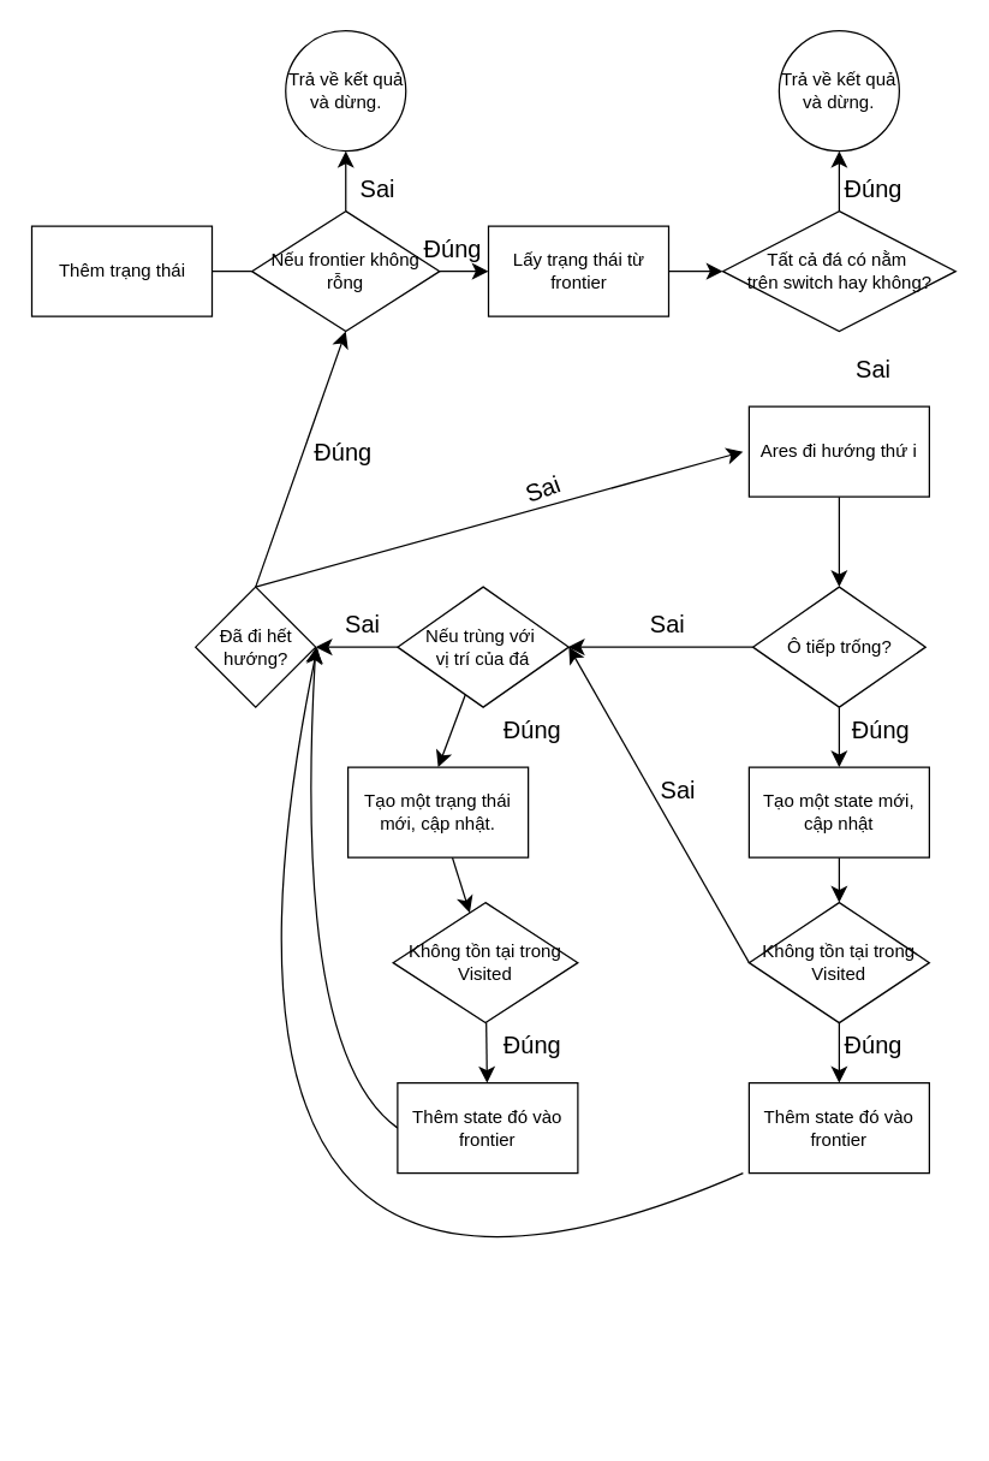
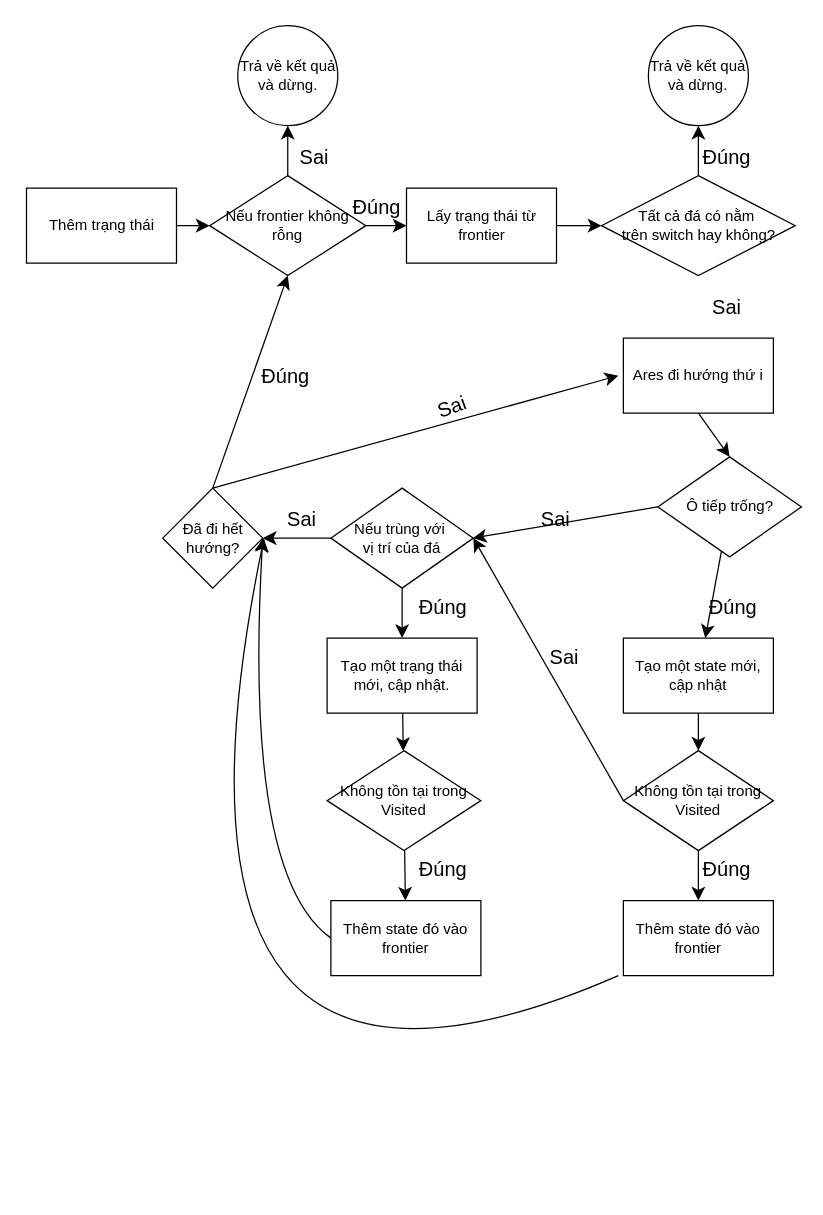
- <mxCell id="2" value="" style="edgeStyle=none;curved=1;rounded=0;orthogonalLoop=1;jettySize=auto;html=1;fontSize=12;startSize=8;endSize=8;endArrow=none;" edge="1" parent="1" source="3" target="6"><mxGeometry relative="1" as="geometry" /></mxCell>
+ <mxCell id="2" value="" style="edgeStyle=none;curved=1;rounded=0;orthogonalLoop=1;jettySize=auto;html=1;fontSize=12;startSize=8;endSize=8;" edge="1" parent="1" source="3" target="6"><mxGeometry relative="1" as="geometry" /></mxCell>
- <mxCell id="17" value="Ô tiếp trống?" style="rhombus;whiteSpace=wrap;html=1;" vertex="1" parent="1"><mxGeometry x="500.5" y="390" width="115" height="80" as="geometry" /></mxCell>
+ <mxCell id="17" value="Ô tiếp trống?" style="rhombus;whiteSpace=wrap;html=1;" vertex="1" parent="1"><mxGeometry x="525.5" y="365" width="115" height="80" as="geometry" /></mxCell>
- <mxCell id="32" value="Tạo một trạng thái mới, cập nhật." style="whiteSpace=wrap;html=1;" vertex="1" parent="1"><mxGeometry x="231" y="510" width="120" height="60" as="geometry" /></mxCell>
+ <mxCell id="32" value="Tạo một trạng thái mới, cập nhật." style="whiteSpace=wrap;html=1;" vertex="1" parent="1"><mxGeometry x="261" y="510" width="120" height="60" as="geometry" /></mxCell>
